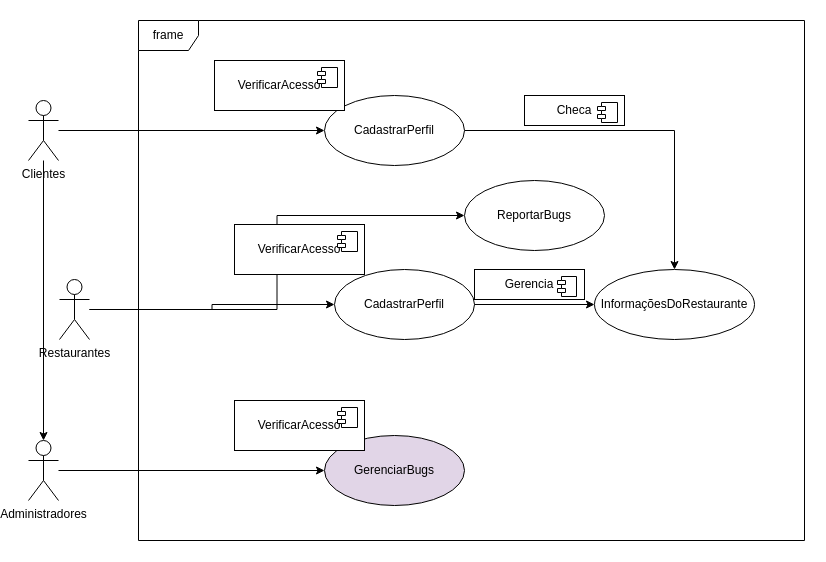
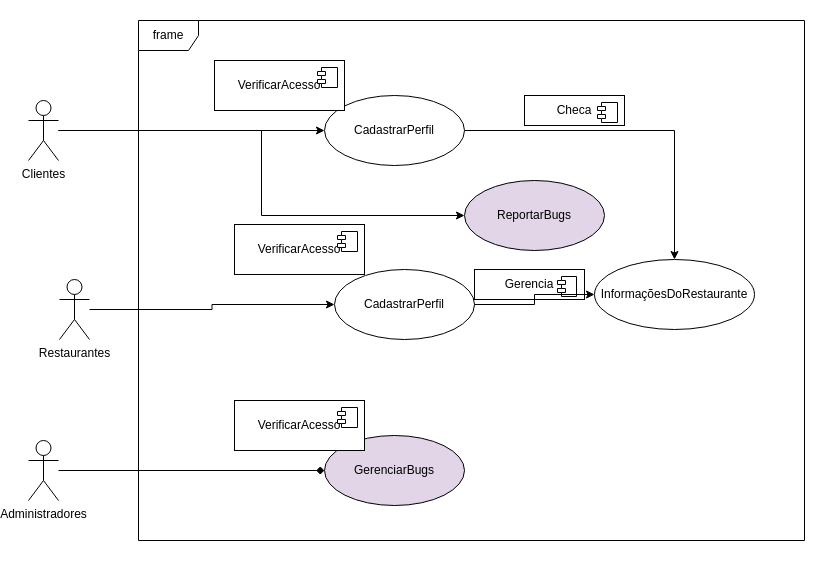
- <mxCell id="15" value="ReportarBugs" style="ellipse;whiteSpace=wrap;html=1;" vertex="1" parent="1"><mxGeometry x="456" y="180" width="140" height="70" as="geometry" /></mxCell>
+ <mxCell id="15" value="ReportarBugs" style="ellipse;whiteSpace=wrap;html=1;fillColor=#e1d5e7;" vertex="1" parent="1"><mxGeometry x="456" y="180" width="140" height="70" as="geometry" /></mxCell>
- <mxCell id="3" style="edgeStyle=orthogonalEdgeStyle;rounded=0;orthogonalLoop=1;jettySize=auto;html=1;" edge="1" parent="1" source="4" target="9"><mxGeometry relative="1" as="geometry" /></mxCell>
+ <mxCell id="3" style="edgeStyle=orthogonalEdgeStyle;rounded=0;orthogonalLoop=1;jettySize=auto;html=1;entryX=0;entryY=0.5;entryDx=0;entryDy=0;" edge="1" parent="1" source="4" target="15"><mxGeometry relative="1" as="geometry" /></mxCell>
- <mxCell id="16" value="InformaçõesDoRestaurante" style="ellipse;whiteSpace=wrap;html=1;" vertex="1" parent="1"><mxGeometry x="586" y="269" width="160" height="70" as="geometry" /></mxCell>
+ <mxCell id="16" value="InformaçõesDoRestaurante" style="ellipse;whiteSpace=wrap;html=1;" vertex="1" parent="1"><mxGeometry x="586" y="259" width="160" height="70" as="geometry" /></mxCell>
- <mxCell id="6" style="edgeStyle=orthogonalEdgeStyle;rounded=0;orthogonalLoop=1;jettySize=auto;html=1;entryX=0;entryY=0.5;entryDx=0;entryDy=0;" edge="1" parent="1" source="7" target="15"><mxGeometry relative="1" as="geometry" /></mxCell>
- <mxCell id="8" style="edgeStyle=orthogonalEdgeStyle;rounded=0;orthogonalLoop=1;jettySize=auto;html=1;" edge="1" parent="1" source="9" target="14"><mxGeometry relative="1" as="geometry" /></mxCell>
+ <mxCell id="8" style="edgeStyle=orthogonalEdgeStyle;rounded=0;orthogonalLoop=1;jettySize=auto;html=1;endArrow=diamond;" edge="1" parent="1" source="9" target="14"><mxGeometry relative="1" as="geometry" /></mxCell>
